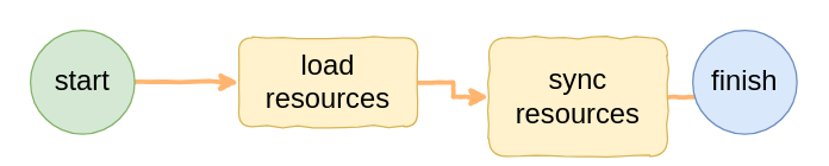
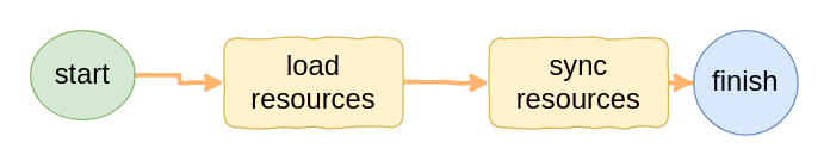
- <mxCell id="5" value="start" style="ellipse;whiteSpace=wrap;html=1;aspect=fixed;fontSize=19;perimeter=ellipsePerimeter;expand=1;comic=1;noLabel=0;portConstraintRotation=0;connectable=1;backgroundOutline=0;fillColor=#d5e8d4;strokeColor=#82b366;" parent="1" vertex="1"><mxGeometry x="20" y="20" width="70" height="70" as="geometry" /></mxCell>
+ <mxCell id="5" value="start" style="ellipse;whiteSpace=wrap;html=1;aspect=fixed;fontSize=19;perimeter=ellipsePerimeter;expand=1;comic=1;noLabel=0;portConstraintRotation=0;connectable=1;backgroundOutline=0;fillColor=#d5e8d4;strokeColor=#82b366;" parent="1" vertex="1"><mxGeometry x="20" y="20" width="70" height="60" as="geometry" /></mxCell>
- <mxCell id="3" value="load&lt;br&gt;resources" style="rounded=1;whiteSpace=wrap;html=1;fontSize=19;comic=1;fillColor=#fff2cc;strokeColor=#d6b656;" parent="1" vertex="1"><mxGeometry x="160" y="25" width="120" height="60" as="geometry" /></mxCell>
+ <mxCell id="3" value="load&lt;br&gt;resources" style="rounded=1;whiteSpace=wrap;html=1;fontSize=19;comic=1;fillColor=#fff2cc;strokeColor=#d6b656;" parent="1" vertex="1"><mxGeometry x="150" y="25" width="120" height="60" as="geometry" /></mxCell>
- <mxCell id="7" value="sync&lt;br&gt;resources" style="rounded=1;whiteSpace=wrap;html=1;fontSize=19;comic=1;fillColor=#fff2cc;strokeColor=#d6b656;" parent="1" vertex="1"><mxGeometry x="328" y="25" width="120" height="80" as="geometry" /></mxCell>
+ <mxCell id="7" value="sync&lt;br&gt;resources" style="rounded=1;whiteSpace=wrap;html=1;fontSize=19;comic=1;fillColor=#fff2cc;strokeColor=#d6b656;" parent="1" vertex="1"><mxGeometry x="328" y="25" width="120" height="60" as="geometry" /></mxCell>
